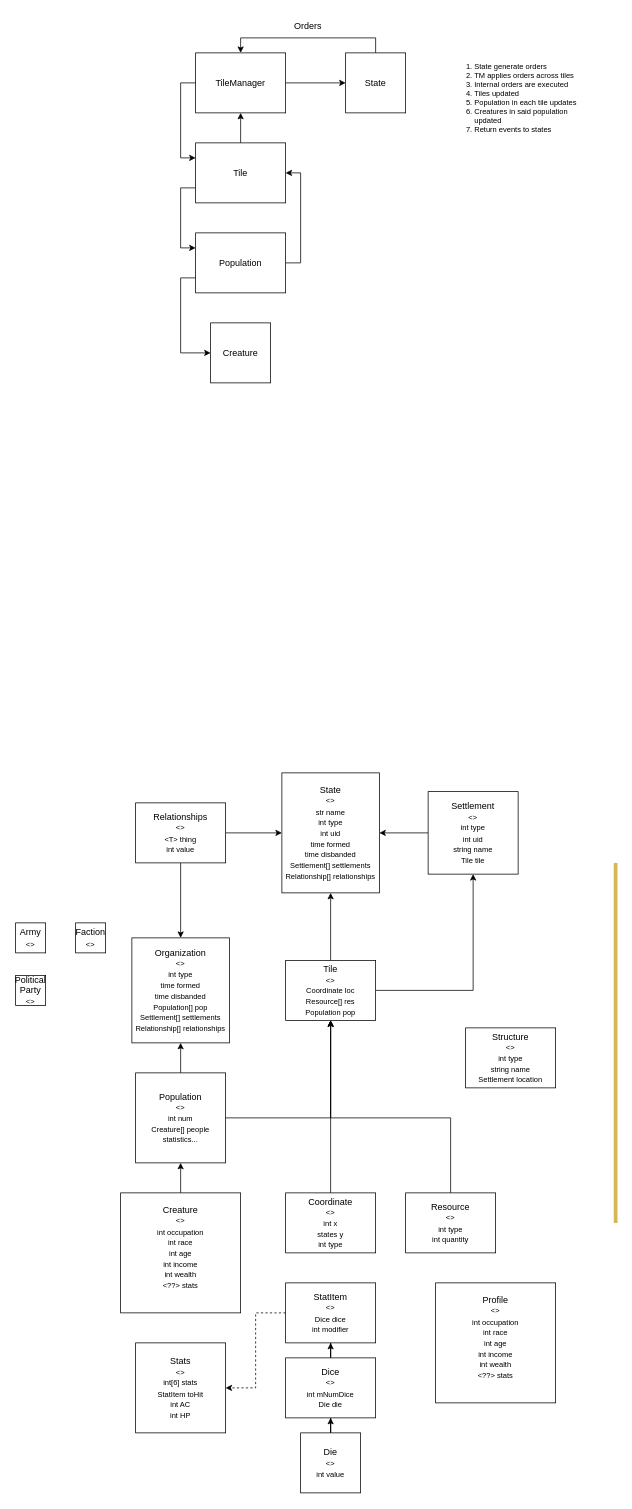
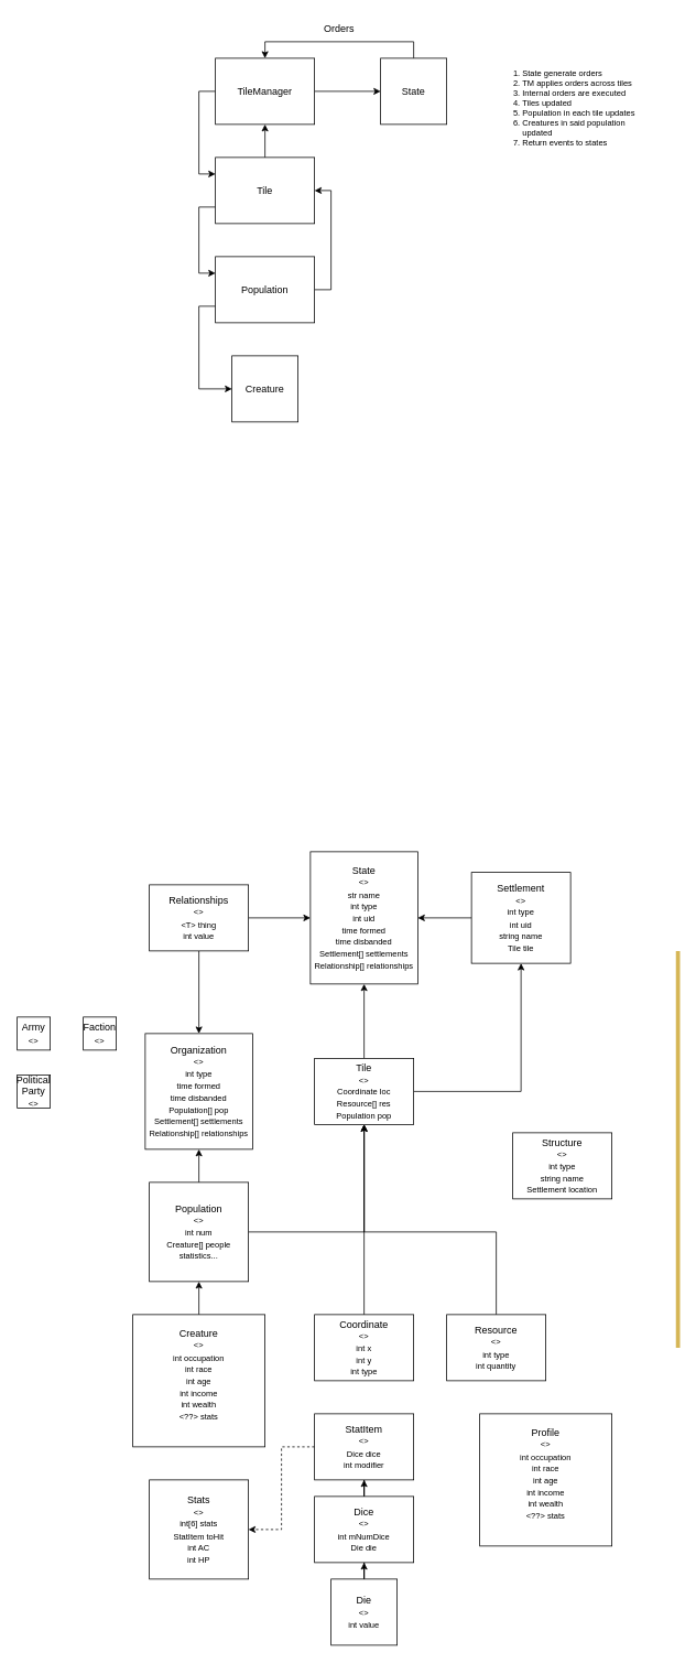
- <mxCell id="10" value="Coordinate&lt;br style=&quot;font-size: 10px&quot;&gt;&lt;font style=&quot;font-size: 10px&quot;&gt;&amp;lt;&amp;gt;&lt;br&gt;int x&lt;br&gt;states y&lt;br&gt;int type&lt;br&gt;&lt;/font&gt;" style="rounded=0;whiteSpace=wrap;html=1;align=center;" parent="1" vertex="1"><mxGeometry x="380" y="1590" width="120" height="80" as="geometry" /></mxCell>
+ <mxCell id="10" value="Coordinate&lt;br style=&quot;font-size: 10px&quot;&gt;&lt;font style=&quot;font-size: 10px&quot;&gt;&amp;lt;&amp;gt;&lt;br&gt;int x&lt;br&gt;int y&lt;br&gt;int type&lt;br&gt;&lt;/font&gt;" style="rounded=0;whiteSpace=wrap;html=1;align=center;" parent="1" vertex="1"><mxGeometry x="380" y="1590" width="120" height="80" as="geometry" /></mxCell>
